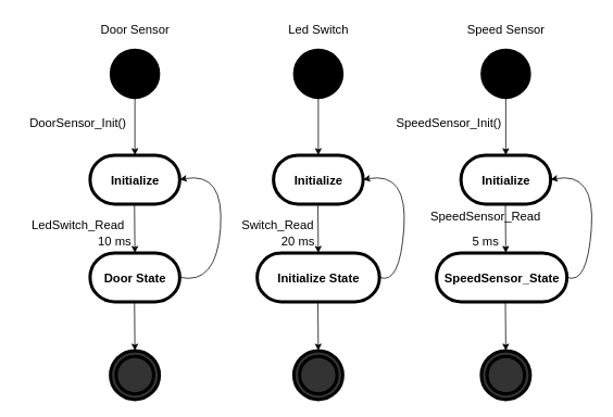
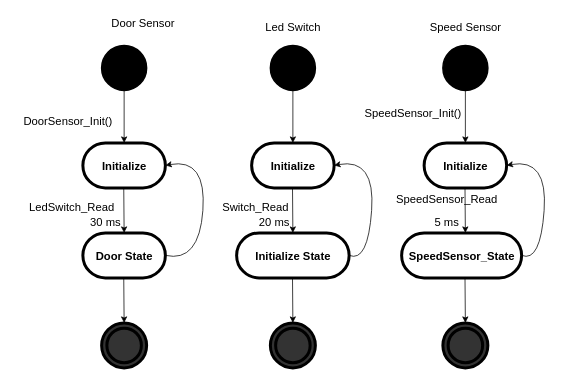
- <mxCell id="10" value="Door Sensor" style="text;html=1;align=center;verticalAlign=middle;resizable=0;points=[];autosize=1;strokeColor=none;fillColor=none;fontSize=15;" vertex="1" parent="1"><mxGeometry x="110" y="20" width="110" height="30" as="geometry" /></mxCell>
+ <mxCell id="10" value="Door Sensor" style="text;html=1;align=center;verticalAlign=middle;resizable=0;points=[];autosize=1;strokeColor=none;fillColor=none;fontSize=15;" vertex="1" parent="1"><mxGeometry x="135" y="15" width="110" height="30" as="geometry" /></mxCell>
- <mxCell id="13" value="DoorSensor_Init()" style="text;html=1;align=center;verticalAlign=middle;resizable=0;points=[];autosize=1;strokeColor=none;fillColor=none;fontSize=15;" vertex="1" parent="1"><mxGeometry x="25" y="135" width="140" height="30" as="geometry" /></mxCell>
+ <mxCell id="13" value="DoorSensor_Init()" style="text;html=1;align=center;verticalAlign=middle;resizable=0;points=[];autosize=1;strokeColor=none;fillColor=none;fontSize=15;" vertex="1" parent="1"><mxGeometry x="20" y="145" width="140" height="30" as="geometry" /></mxCell>
- <mxCell id="11" value="10 ms" style="text;html=1;align=center;verticalAlign=middle;resizable=0;points=[];autosize=1;strokeColor=none;fillColor=none;fontSize=15;" vertex="1" parent="1"><mxGeometry x="110" y="280" width="60" height="30" as="geometry" /></mxCell>
+ <mxCell id="11" value="30 ms" style="text;html=1;align=center;verticalAlign=middle;resizable=0;points=[];autosize=1;strokeColor=none;fillColor=none;fontSize=15;" vertex="1" parent="1"><mxGeometry x="110" y="280" width="60" height="30" as="geometry" /></mxCell>
